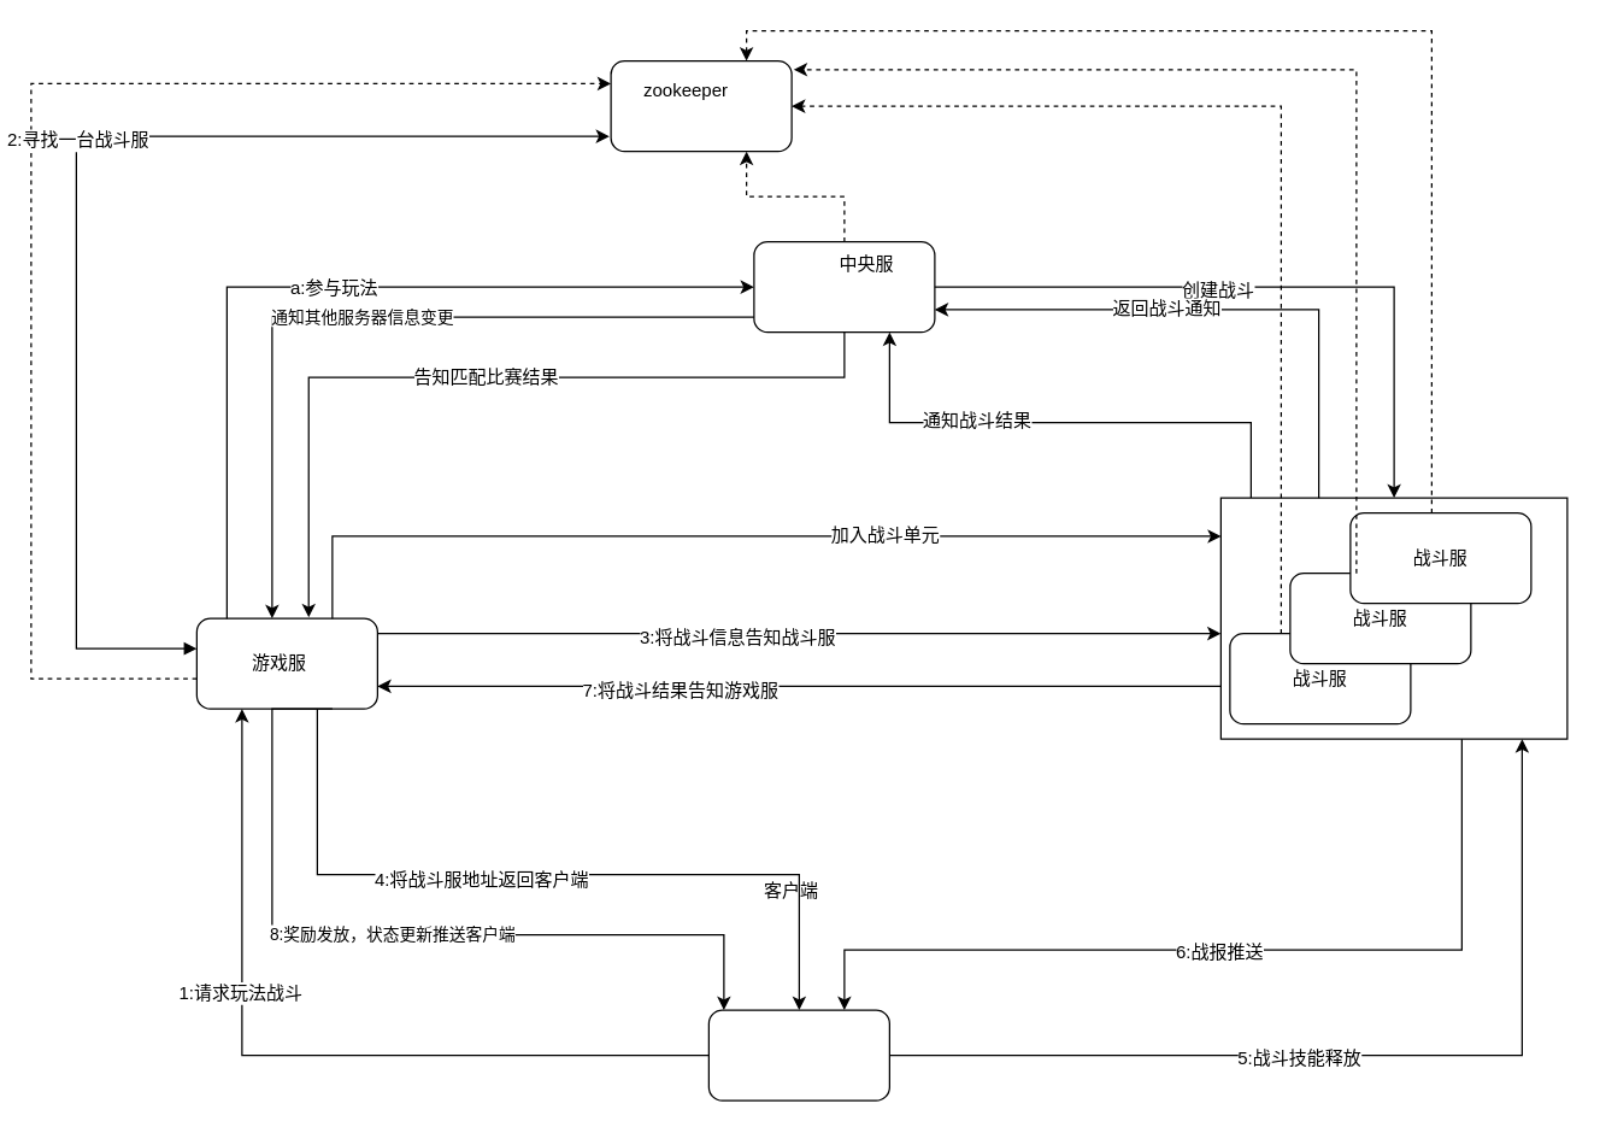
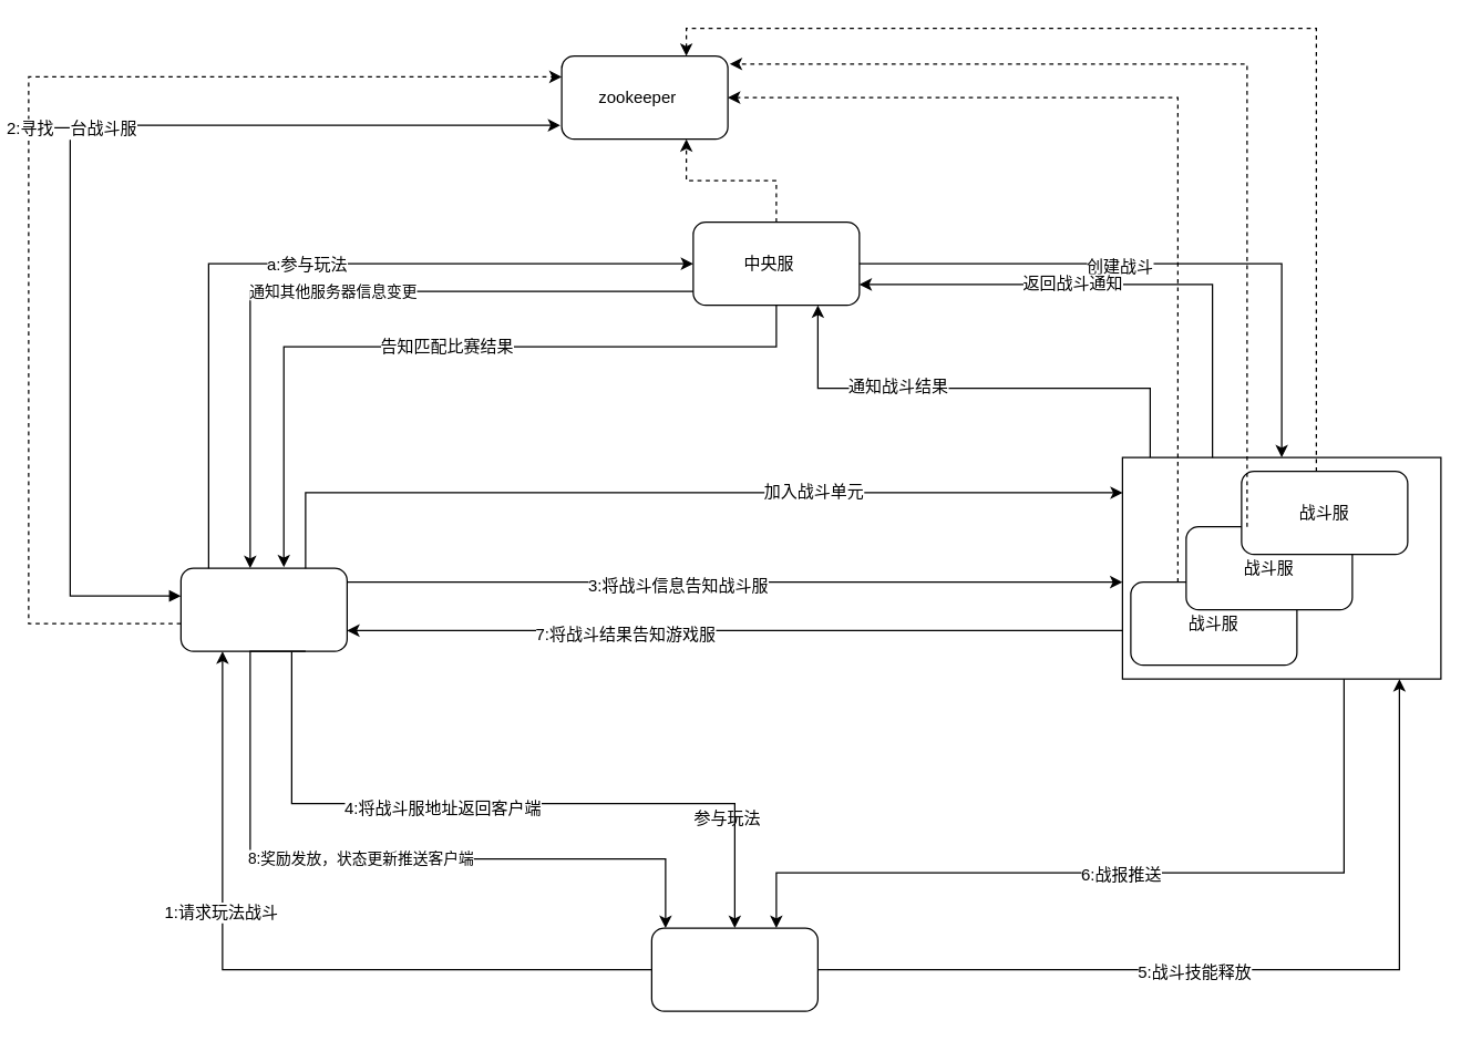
- <mxCell id="19" value="zookeeper" style="text;html=1;strokeColor=none;fillColor=none;align=center;verticalAlign=middle;whiteSpace=wrap;rounded=0;" parent="17" vertex="1"><mxGeometry x="15" y="10" width="70" height="20" as="geometry" /></mxCell>
+ <mxCell id="19" value="zookeeper" style="text;html=1;strokeColor=none;fillColor=none;align=center;verticalAlign=middle;whiteSpace=wrap;rounded=0;" parent="17" vertex="1"><mxGeometry x="20" y="20" width="70" height="20" as="geometry" /></mxCell>
- <mxCell id="38" value="中央服" style="text;html=1;strokeColor=none;fillColor=none;align=center;verticalAlign=middle;whiteSpace=wrap;rounded=0;" parent="36" vertex="1"><mxGeometry x="40" y="5" width="70" height="20" as="geometry" /></mxCell>
+ <mxCell id="38" value="中央服" style="text;html=1;strokeColor=none;fillColor=none;align=center;verticalAlign=middle;whiteSpace=wrap;rounded=0;" parent="36" vertex="1"><mxGeometry x="20" y="20" width="70" height="20" as="geometry" /></mxCell>
- <mxCell id="13" value="游戏服" style="text;html=1;strokeColor=none;fillColor=none;align=center;verticalAlign=middle;whiteSpace=wrap;rounded=0;" parent="11" vertex="1"><mxGeometry x="20" y="20" width="70" height="20" as="geometry" /></mxCell>
- <mxCell id="16" value="客户端&lt;br&gt;" style="text;html=1;strokeColor=none;fillColor=none;align=center;verticalAlign=middle;whiteSpace=wrap;rounded=0;" parent="15" vertex="1"><mxGeometry x="20" y="20" width="70" height="20" as="geometry" /></mxCell>
+ <mxCell id="16" value="参与玩法&lt;br&gt;" style="text;html=1;strokeColor=none;fillColor=none;align=center;verticalAlign=middle;whiteSpace=wrap;rounded=0;" parent="15" vertex="1"><mxGeometry x="20" y="20" width="70" height="20" as="geometry" /></mxCell>
